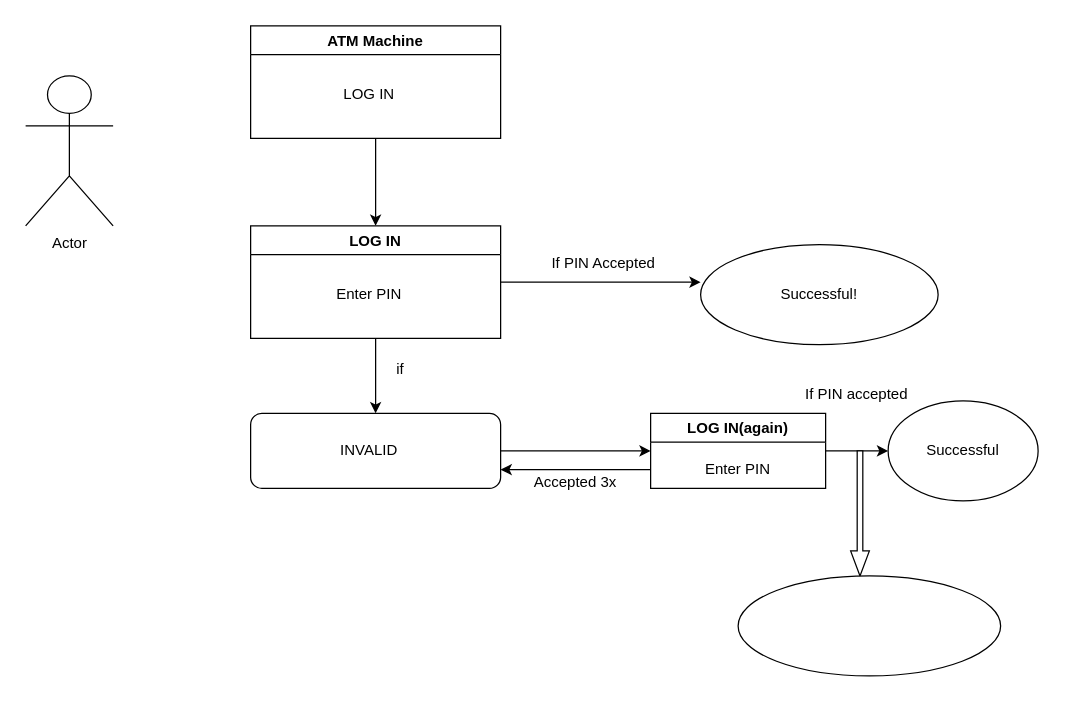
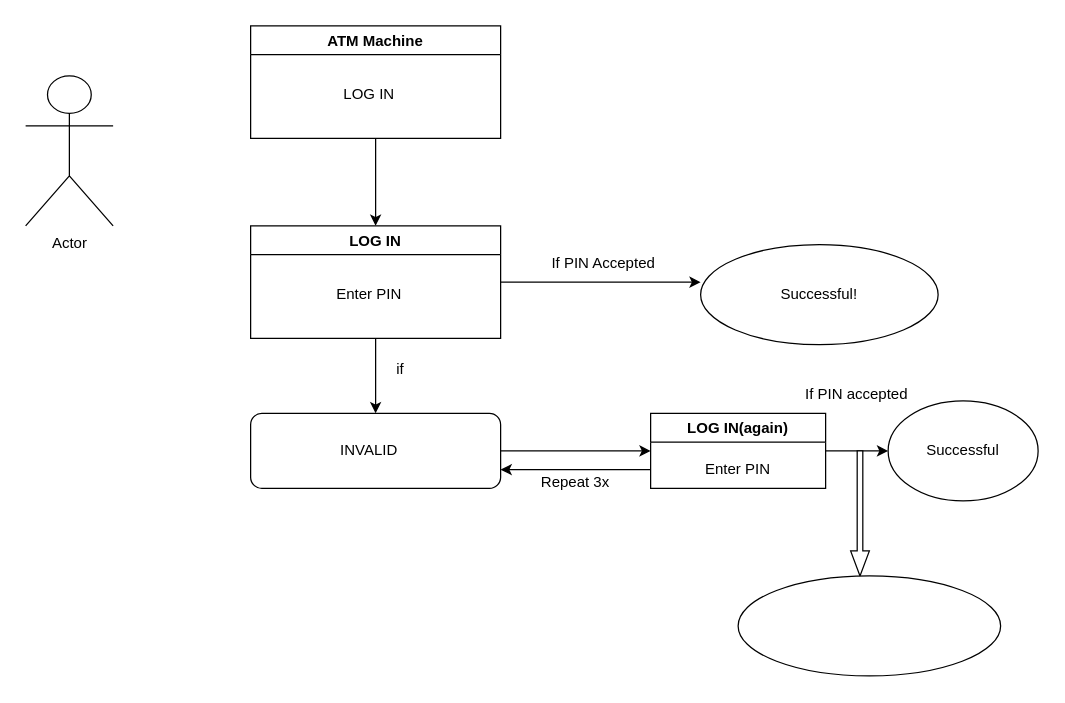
- <mxCell id="24" value="Accepted 3x" style="text;html=1;strokeColor=none;fillColor=none;align=center;verticalAlign=middle;whiteSpace=wrap;rounded=0;" vertex="1" parent="1"><mxGeometry x="400" y="370" width="120" height="30" as="geometry" /></mxCell>
+ <mxCell id="24" value="Repeat 3x" style="text;html=1;strokeColor=none;fillColor=none;align=center;verticalAlign=middle;whiteSpace=wrap;rounded=0;" vertex="1" parent="1"><mxGeometry x="400" y="370" width="120" height="30" as="geometry" /></mxCell>
